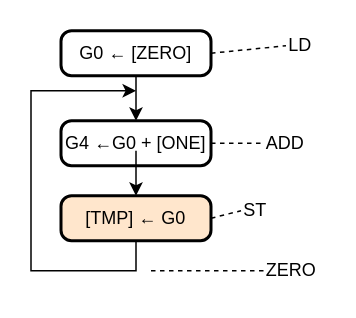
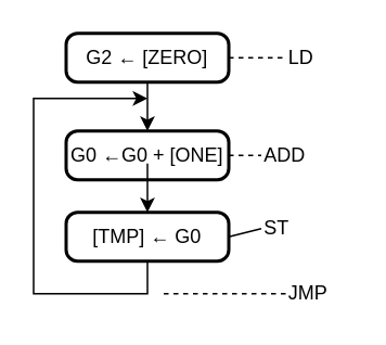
- <mxCell id="8" value="LD" style="text;html=1;strokeColor=none;fillColor=none;align=left;verticalAlign=middle;whiteSpace=wrap;rounded=0;" vertex="1" parent="1"><mxGeometry x="190" y="20" width="40" height="20" as="geometry" /></mxCell>
+ <mxCell id="8" value="LD" style="text;html=1;strokeColor=none;fillColor=none;align=left;verticalAlign=middle;whiteSpace=wrap;rounded=0;" vertex="1" parent="1"><mxGeometry x="175" y="25" width="40" height="20" as="geometry" /></mxCell>
- <mxCell id="3" value="G0 ← [ZERO]" style="rounded=1;whiteSpace=wrap;html=1;absoluteArcSize=1;arcSize=14;strokeWidth=2;" parent="1" vertex="1"><mxGeometry x="40" y="20" width="100" height="30" as="geometry" /></mxCell>
+ <mxCell id="3" value="G2 ← [ZERO]" style="rounded=1;whiteSpace=wrap;html=1;absoluteArcSize=1;arcSize=14;strokeWidth=2;" parent="1" vertex="1"><mxGeometry x="40" y="20" width="100" height="30" as="geometry" /></mxCell>
- <mxCell id="4" value="G4 ←G0 + [ONE]" style="rounded=1;whiteSpace=wrap;html=1;absoluteArcSize=1;arcSize=14;strokeWidth=2;" parent="1" vertex="1"><mxGeometry x="40" y="80" width="100" height="30" as="geometry" /></mxCell>
+ <mxCell id="4" value="G0 ←G0 + [ONE]" style="rounded=1;whiteSpace=wrap;html=1;absoluteArcSize=1;arcSize=14;strokeWidth=2;" parent="1" vertex="1"><mxGeometry x="40" y="80" width="100" height="30" as="geometry" /></mxCell>
- <mxCell id="9" value="ADD" style="text;html=1;strokeColor=none;fillColor=none;align=left;verticalAlign=middle;whiteSpace=wrap;rounded=0;" vertex="1" parent="1"><mxGeometry x="175" y="85" width="40" height="20" as="geometry" /></mxCell>
+ <mxCell id="9" value="ADD" style="text;html=1;strokeColor=none;fillColor=none;align=left;verticalAlign=middle;whiteSpace=wrap;rounded=0;" vertex="1" parent="1"><mxGeometry x="160" y="85" width="40" height="20" as="geometry" /></mxCell>
- <mxCell id="13" value="" style="endArrow=none;dashed=1;html=1;exitX=1;exitY=0.5;exitDx=0;exitDy=0;entryX=0;entryY=0.5;entryDx=0;entryDy=0;" edge="1" parent="1" source="7" target="10"><mxGeometry width="50" height="50" relative="1" as="geometry"><mxPoint x="200" y="340" as="sourcePoint" /><mxPoint x="250" y="290" as="targetPoint" /></mxGeometry></mxCell>
+ <mxCell id="13" value="" style="endArrow=none;dashed=0;html=1;exitX=1;exitY=0.5;exitDx=0;exitDy=0;entryX=0;entryY=0.5;entryDx=0;entryDy=0;" edge="1" parent="1" source="7" target="10"><mxGeometry width="50" height="50" relative="1" as="geometry"><mxPoint x="200" y="340" as="sourcePoint" /><mxPoint x="250" y="290" as="targetPoint" /></mxGeometry></mxCell>
- <mxCell id="7" value="[TMP] ← G0" style="rounded=1;whiteSpace=wrap;html=1;absoluteArcSize=1;arcSize=14;strokeWidth=2;fillColor=#ffe6cc;" parent="1" vertex="1"><mxGeometry x="40" y="130" width="100" height="30" as="geometry" /></mxCell>
+ <mxCell id="7" value="[TMP] ← G0" style="rounded=1;whiteSpace=wrap;html=1;absoluteArcSize=1;arcSize=14;strokeWidth=2;" parent="1" vertex="1"><mxGeometry x="40" y="130" width="100" height="30" as="geometry" /></mxCell>
- <mxCell id="11" value="ZERO" style="text;html=1;strokeColor=none;fillColor=none;align=left;verticalAlign=middle;whiteSpace=wrap;rounded=0;" vertex="1" parent="1"><mxGeometry x="175" y="170" width="40" height="20" as="geometry" /></mxCell>
+ <mxCell id="11" value="JMP" style="text;html=1;strokeColor=none;fillColor=none;align=left;verticalAlign=middle;whiteSpace=wrap;rounded=0;" vertex="1" parent="1"><mxGeometry x="175" y="170" width="40" height="20" as="geometry" /></mxCell>
